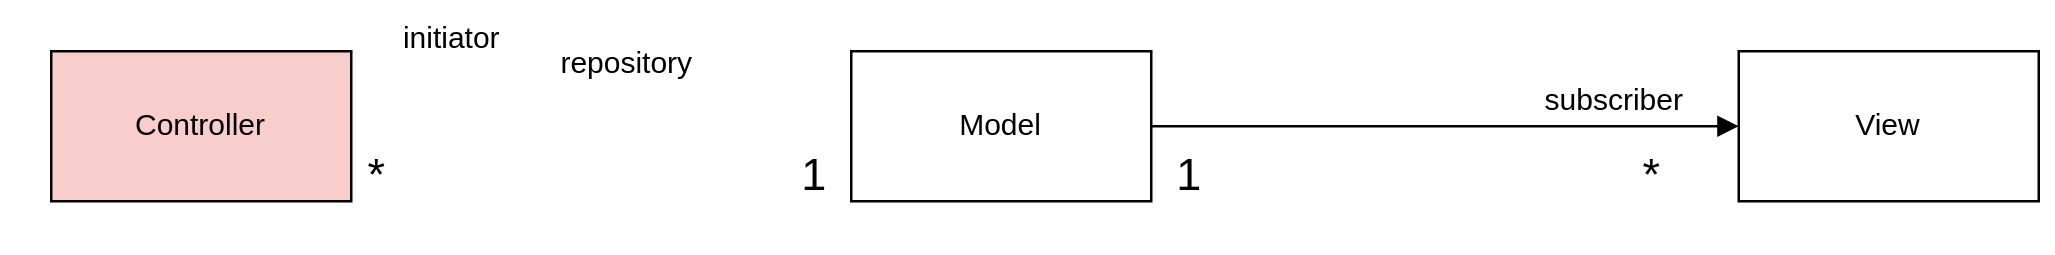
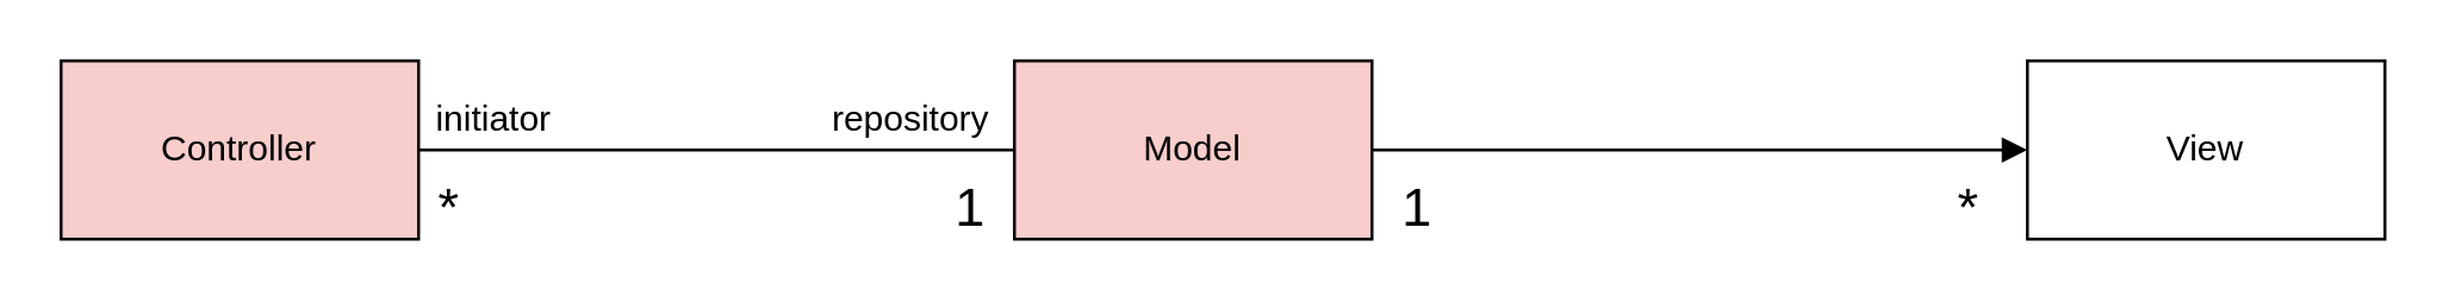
- <mxCell id="7" value="initiator" style="text;html=1;align=center;verticalAlign=middle;resizable=0;points=[];autosize=1;strokeColor=none;fillColor=none;" vertex="1" parent="1"><mxGeometry x="155" y="5" width="50" height="20" as="geometry" /></mxCell>
+ <mxCell id="7" value="initiator" style="text;html=1;align=center;verticalAlign=middle;resizable=0;points=[];autosize=1;strokeColor=none;fillColor=none;" vertex="1" parent="1"><mxGeometry x="140" y="30" width="50" height="20" as="geometry" /></mxCell>
- <mxCell id="8" value="repository" style="text;html=1;align=center;verticalAlign=middle;resizable=0;points=[];autosize=1;strokeColor=none;fillColor=none;" vertex="1" parent="1"><mxGeometry x="215" y="15" width="70" height="20" as="geometry" /></mxCell>
+ <mxCell id="8" value="repository" style="text;html=1;align=center;verticalAlign=middle;resizable=0;points=[];autosize=1;strokeColor=none;fillColor=none;" vertex="1" parent="1"><mxGeometry x="270" y="30" width="70" height="20" as="geometry" /></mxCell>
- <mxCell id="9" value="subscriber" style="text;html=1;align=center;verticalAlign=middle;resizable=0;points=[];autosize=1;strokeColor=none;fillColor=none;" vertex="1" parent="1"><mxGeometry x="610" y="30" width="70" height="20" as="geometry" /></mxCell>
+ <mxCell id="5" value="" style="endArrow=none;html=1;rounded=0;edgeStyle=orthogonalEdgeStyle;exitX=1;exitY=0.5;exitDx=0;exitDy=0;entryX=0;entryY=0.5;entryDx=0;entryDy=0;" edge="1" parent="1" source="3" target="2"><mxGeometry width="50" height="50" relative="1" as="geometry"><mxPoint x="240" y="80" as="sourcePoint" /><mxPoint x="290" y="30" as="targetPoint" /></mxGeometry></mxCell>
- <mxCell id="2" value="Model" style="rounded=0;whiteSpace=wrap;html=1;" vertex="1" parent="1"><mxGeometry x="340" y="20" width="120" height="60" as="geometry" /></mxCell>
+ <mxCell id="2" value="Model" style="rounded=0;whiteSpace=wrap;html=1;fillColor=#f8cecc;" vertex="1" parent="1"><mxGeometry x="340" y="20" width="120" height="60" as="geometry" /></mxCell>
- <mxCell id="4" value="View" style="rounded=0;whiteSpace=wrap;html=1;" vertex="1" parent="1"><mxGeometry x="695" y="20" width="120" height="60" as="geometry" /></mxCell>
+ <mxCell id="4" value="View" style="rounded=0;whiteSpace=wrap;html=1;" vertex="1" parent="1"><mxGeometry x="680" y="20" width="120" height="60" as="geometry" /></mxCell>
